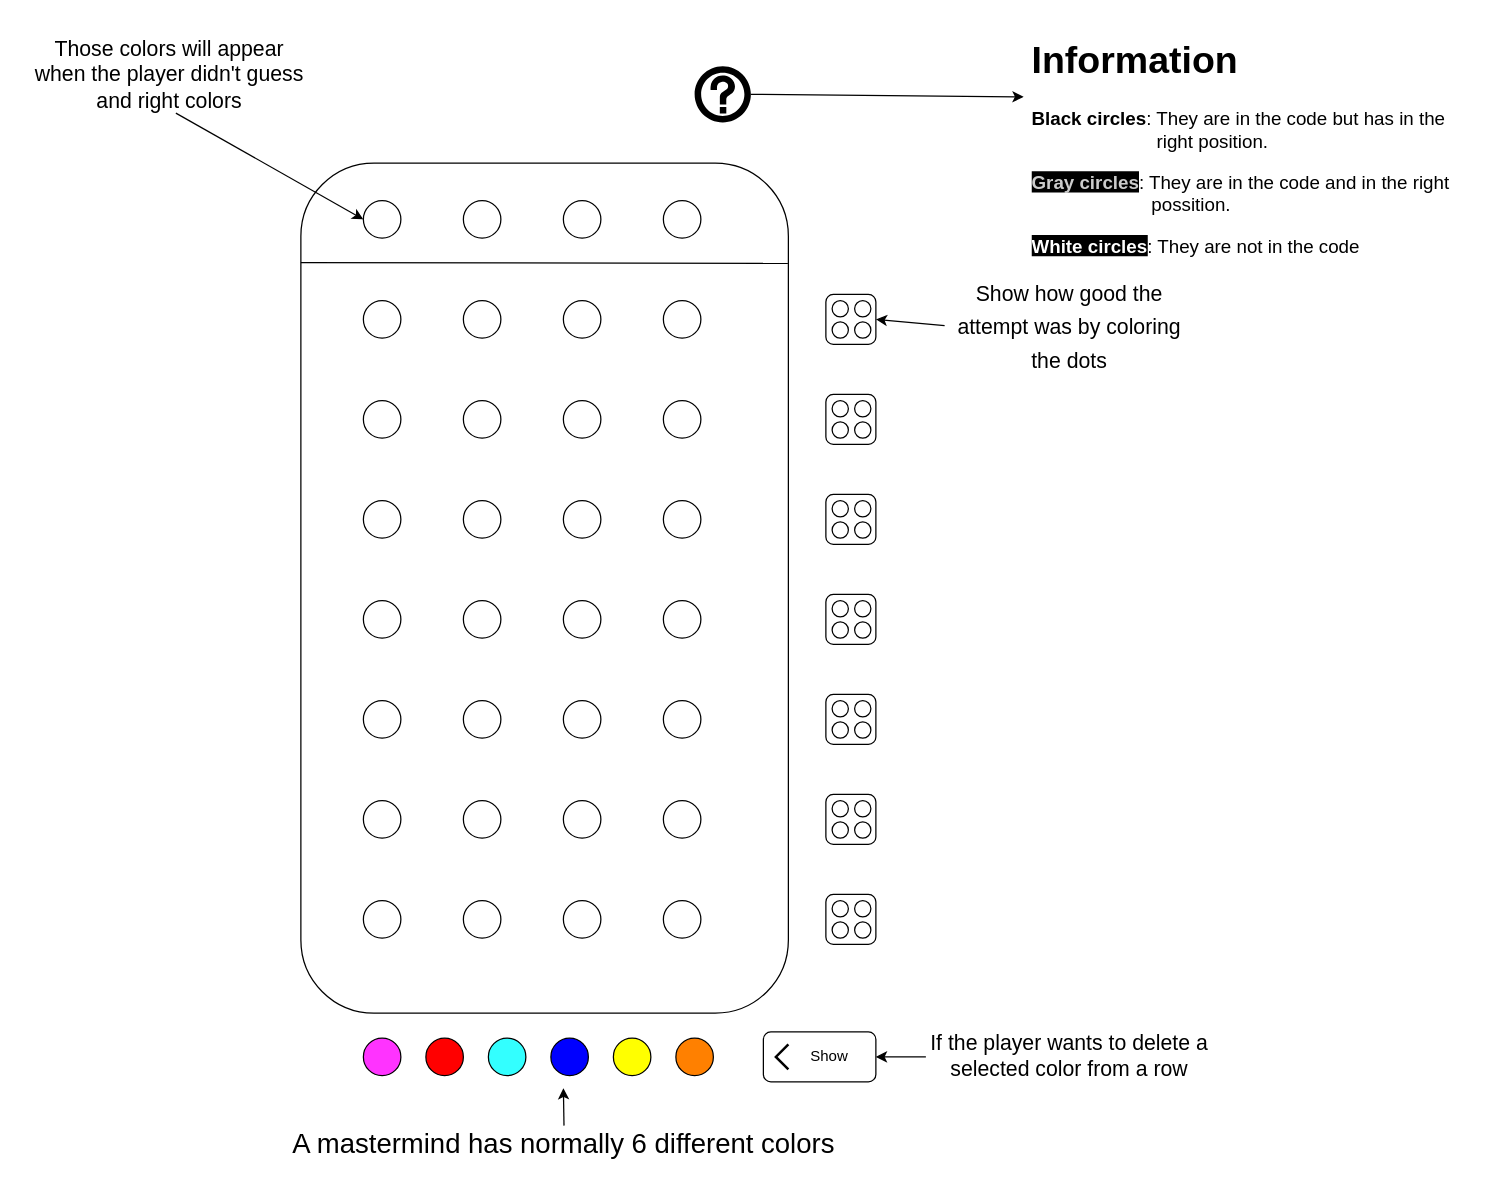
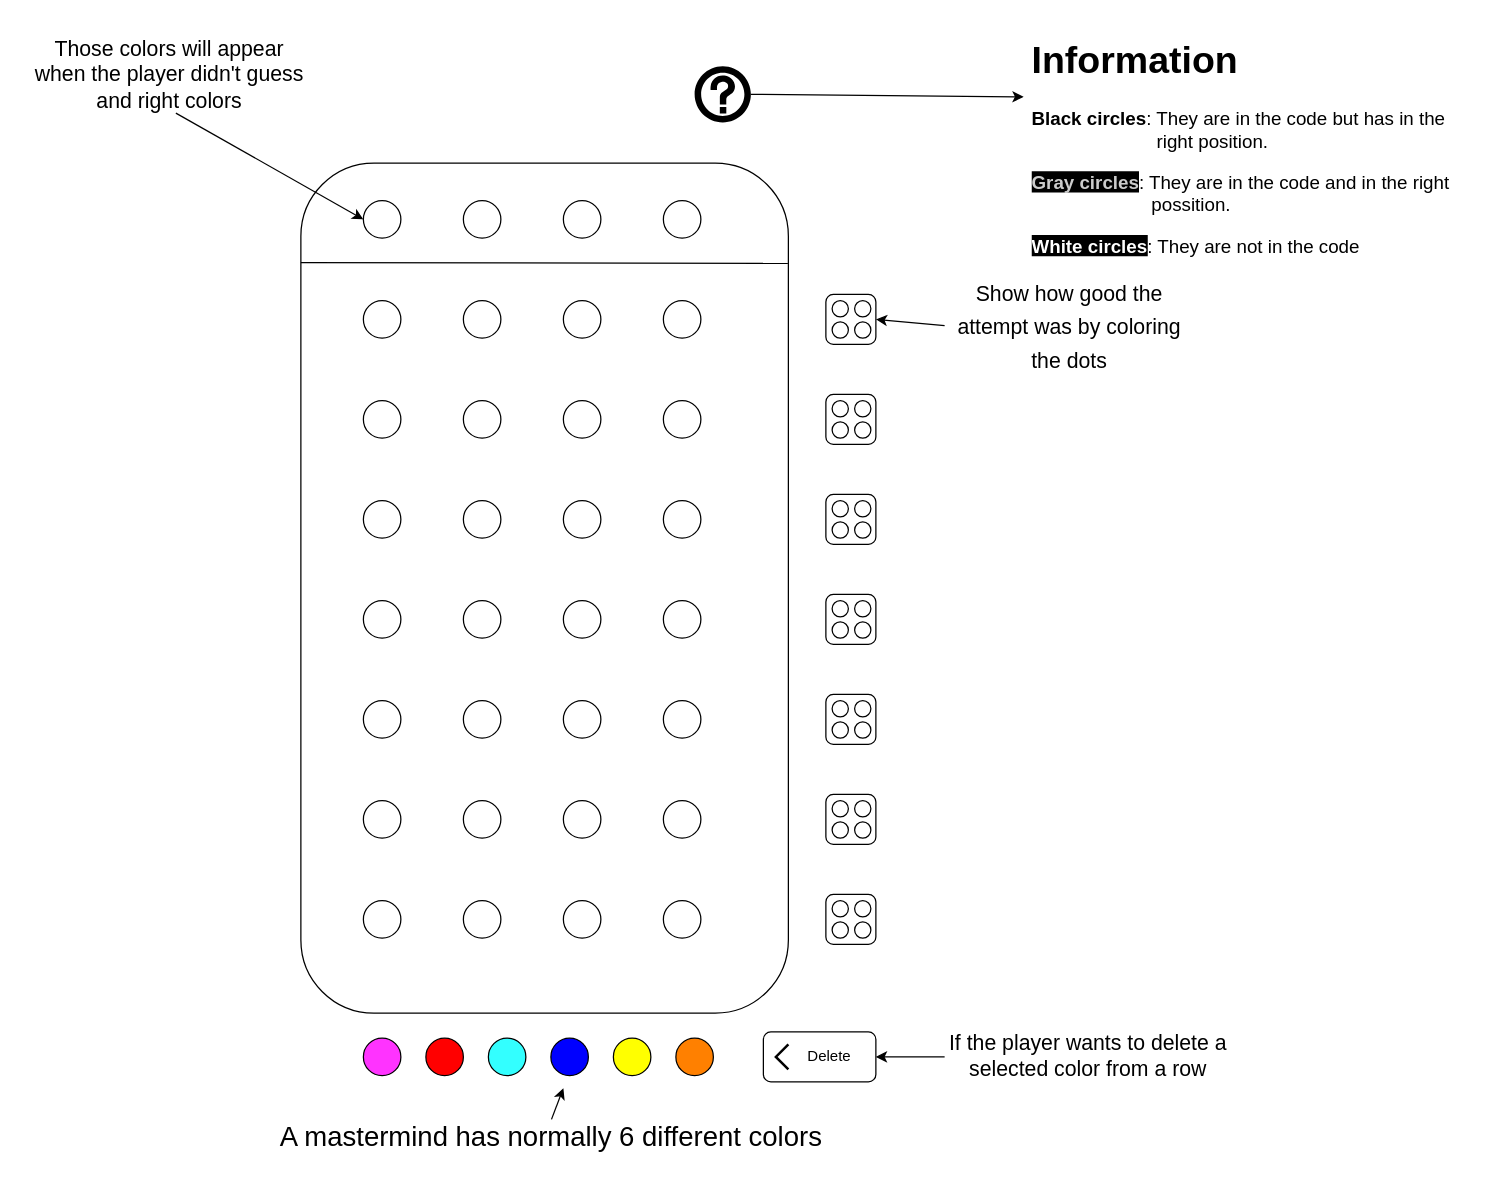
- <mxCell id="81" value="Show" style="text;html=1;strokeColor=none;fillColor=none;align=center;verticalAlign=middle;whiteSpace=wrap;rounded=0;" parent="1" vertex="1"><mxGeometry x="643" y="835" width="40" height="20" as="geometry" /></mxCell>
+ <mxCell id="81" value="Delete" style="text;html=1;strokeColor=none;fillColor=none;align=center;verticalAlign=middle;whiteSpace=wrap;rounded=0;" parent="1" vertex="1"><mxGeometry x="643" y="835" width="40" height="20" as="geometry" /></mxCell>
- <mxCell id="93" value="If the player wants to delete a selected color from a row" style="text;html=1;strokeColor=none;fillColor=none;align=center;verticalAlign=middle;whiteSpace=wrap;rounded=0;labelBackgroundColor=none;fontSize=17;fontColor=#000000;" vertex="1" parent="1"><mxGeometry x="740" y="830" width="230" height="30" as="geometry" /></mxCell>
+ <mxCell id="93" value="If the player wants to delete a selected color from a row" style="text;html=1;strokeColor=none;fillColor=none;align=center;verticalAlign=middle;whiteSpace=wrap;rounded=0;labelBackgroundColor=none;fontSize=17;fontColor=#000000;" vertex="1" parent="1"><mxGeometry x="755" y="830" width="230" height="30" as="geometry" /></mxCell>
- <mxCell id="85" value="&lt;h4&gt;&lt;font style=&quot;font-size: 22px ; font-weight: normal&quot;&gt;A mastermind has normally 6 different colors&lt;/font&gt;&lt;/h4&gt;" style="text;html=1;strokeColor=none;fillColor=none;align=center;verticalAlign=middle;whiteSpace=wrap;rounded=0;" vertex="1" parent="1"><mxGeometry x="232" y="900" width="437" height="30" as="geometry" /></mxCell>
+ <mxCell id="85" value="&lt;h4&gt;&lt;font style=&quot;font-size: 22px ; font-weight: normal&quot;&gt;A mastermind has normally 6 different colors&lt;/font&gt;&lt;/h4&gt;" style="text;html=1;strokeColor=none;fillColor=none;align=center;verticalAlign=middle;whiteSpace=wrap;rounded=0;" vertex="1" parent="1"><mxGeometry x="222" y="895" width="437" height="30" as="geometry" /></mxCell>
